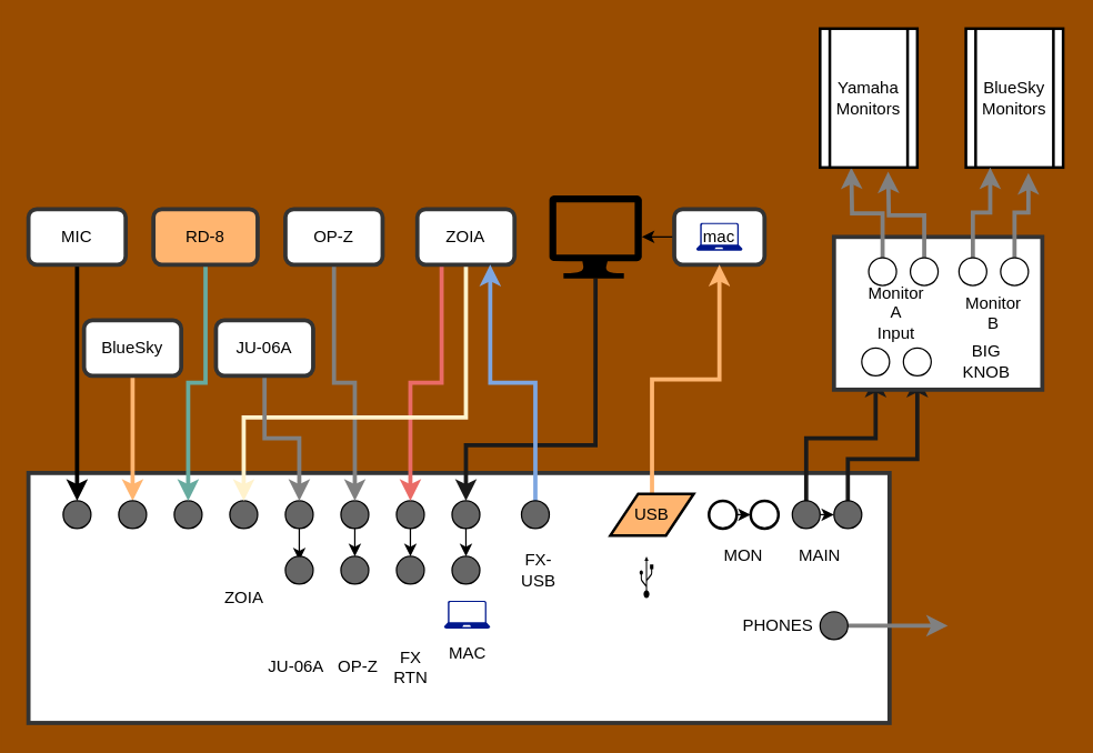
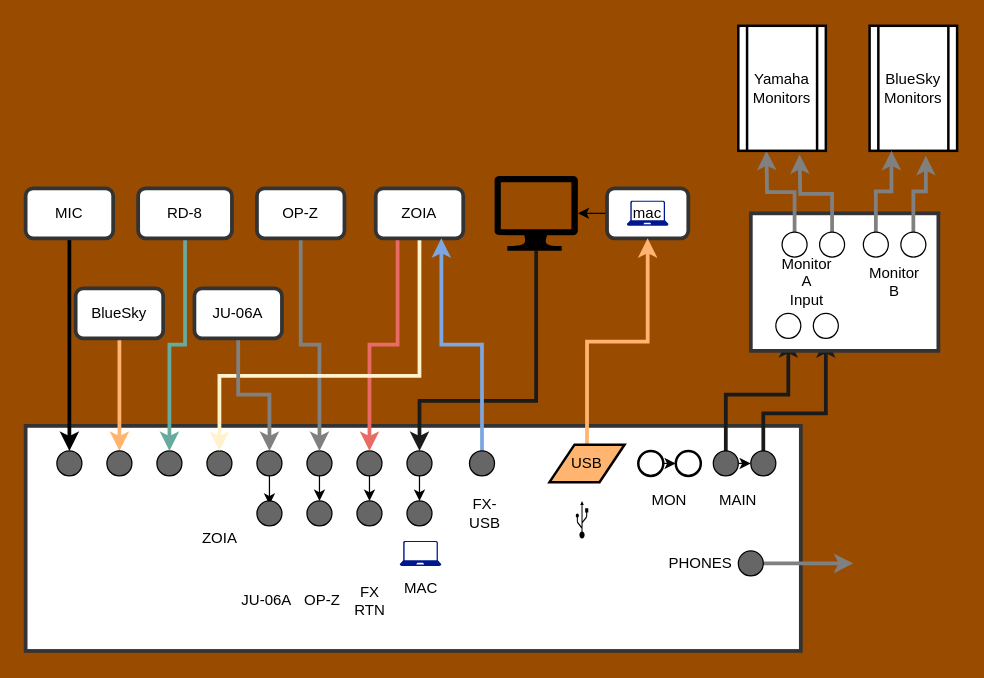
- <mxCell id="26" value="RD-8" style="rounded=1;whiteSpace=wrap;html=1;strokeWidth=3;strokeColor=#333333;fillColor=#ffb570;" vertex="1" parent="1"><mxGeometry x="110" y="150" width="75" height="40" as="geometry" /></mxCell>
+ <mxCell id="26" value="RD-8" style="rounded=1;whiteSpace=wrap;html=1;strokeWidth=3;strokeColor=#333333;" vertex="1" parent="1"><mxGeometry x="110" y="150" width="75" height="40" as="geometry" /></mxCell>
- <mxCell id="60" value="BIG KNOB" style="text;html=1;strokeColor=none;fillColor=none;align=center;verticalAlign=middle;whiteSpace=wrap;rounded=0;" vertex="1" parent="1"><mxGeometry x="690" y="250" width="40" height="20" as="geometry" /></mxCell>
